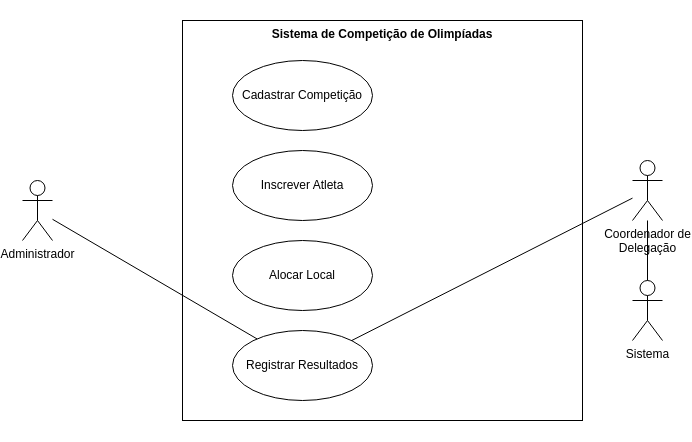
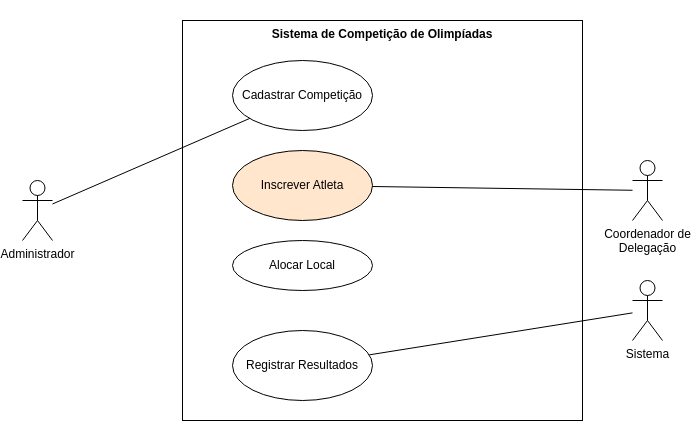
- <mxCell id="5" value="Inscrever Atleta" style="ellipse;whiteSpace=wrap;html=1;" vertex="1" parent="1"><mxGeometry x="230" y="150" width="140" height="70" as="geometry" /></mxCell>
+ <mxCell id="5" value="Inscrever Atleta" style="ellipse;whiteSpace=wrap;html=1;fillColor=#ffe6cc;" vertex="1" parent="1"><mxGeometry x="230" y="150" width="140" height="70" as="geometry" /></mxCell>
- <mxCell id="12" value="" style="endArrow=none;html=1;rounded=0;" edge="1" parent="1" source="9" target="8"><mxGeometry relative="1" as="geometry" /></mxCell>
+ <mxCell id="12" value="" style="endArrow=none;html=1;rounded=0;" edge="1" parent="1" source="9" target="7"><mxGeometry relative="1" as="geometry" /></mxCell>
- <mxCell id="11" value="" style="endArrow=none;html=1;rounded=0;" edge="1" parent="1" source="8" target="7"><mxGeometry relative="1" as="geometry" /></mxCell>
+ <mxCell id="11" value="" style="endArrow=none;html=1;rounded=0;" edge="1" parent="1" source="8" target="5"><mxGeometry relative="1" as="geometry" /></mxCell>
- <mxCell id="6" value="Alocar Local" style="ellipse;whiteSpace=wrap;html=1;" vertex="1" parent="1"><mxGeometry x="230" y="240" width="140" height="70" as="geometry" /></mxCell>
+ <mxCell id="6" value="Alocar Local" style="ellipse;whiteSpace=wrap;html=1;" vertex="1" parent="1"><mxGeometry x="230" y="240" width="140" height="50" as="geometry" /></mxCell>
- <mxCell id="10" value="" style="endArrow=none;html=1;rounded=0;" edge="1" parent="1" source="2" target="7"><mxGeometry relative="1" as="geometry" /></mxCell>
+ <mxCell id="10" value="" style="endArrow=none;html=1;rounded=0;" edge="1" parent="1" source="2" target="4"><mxGeometry relative="1" as="geometry" /></mxCell>
